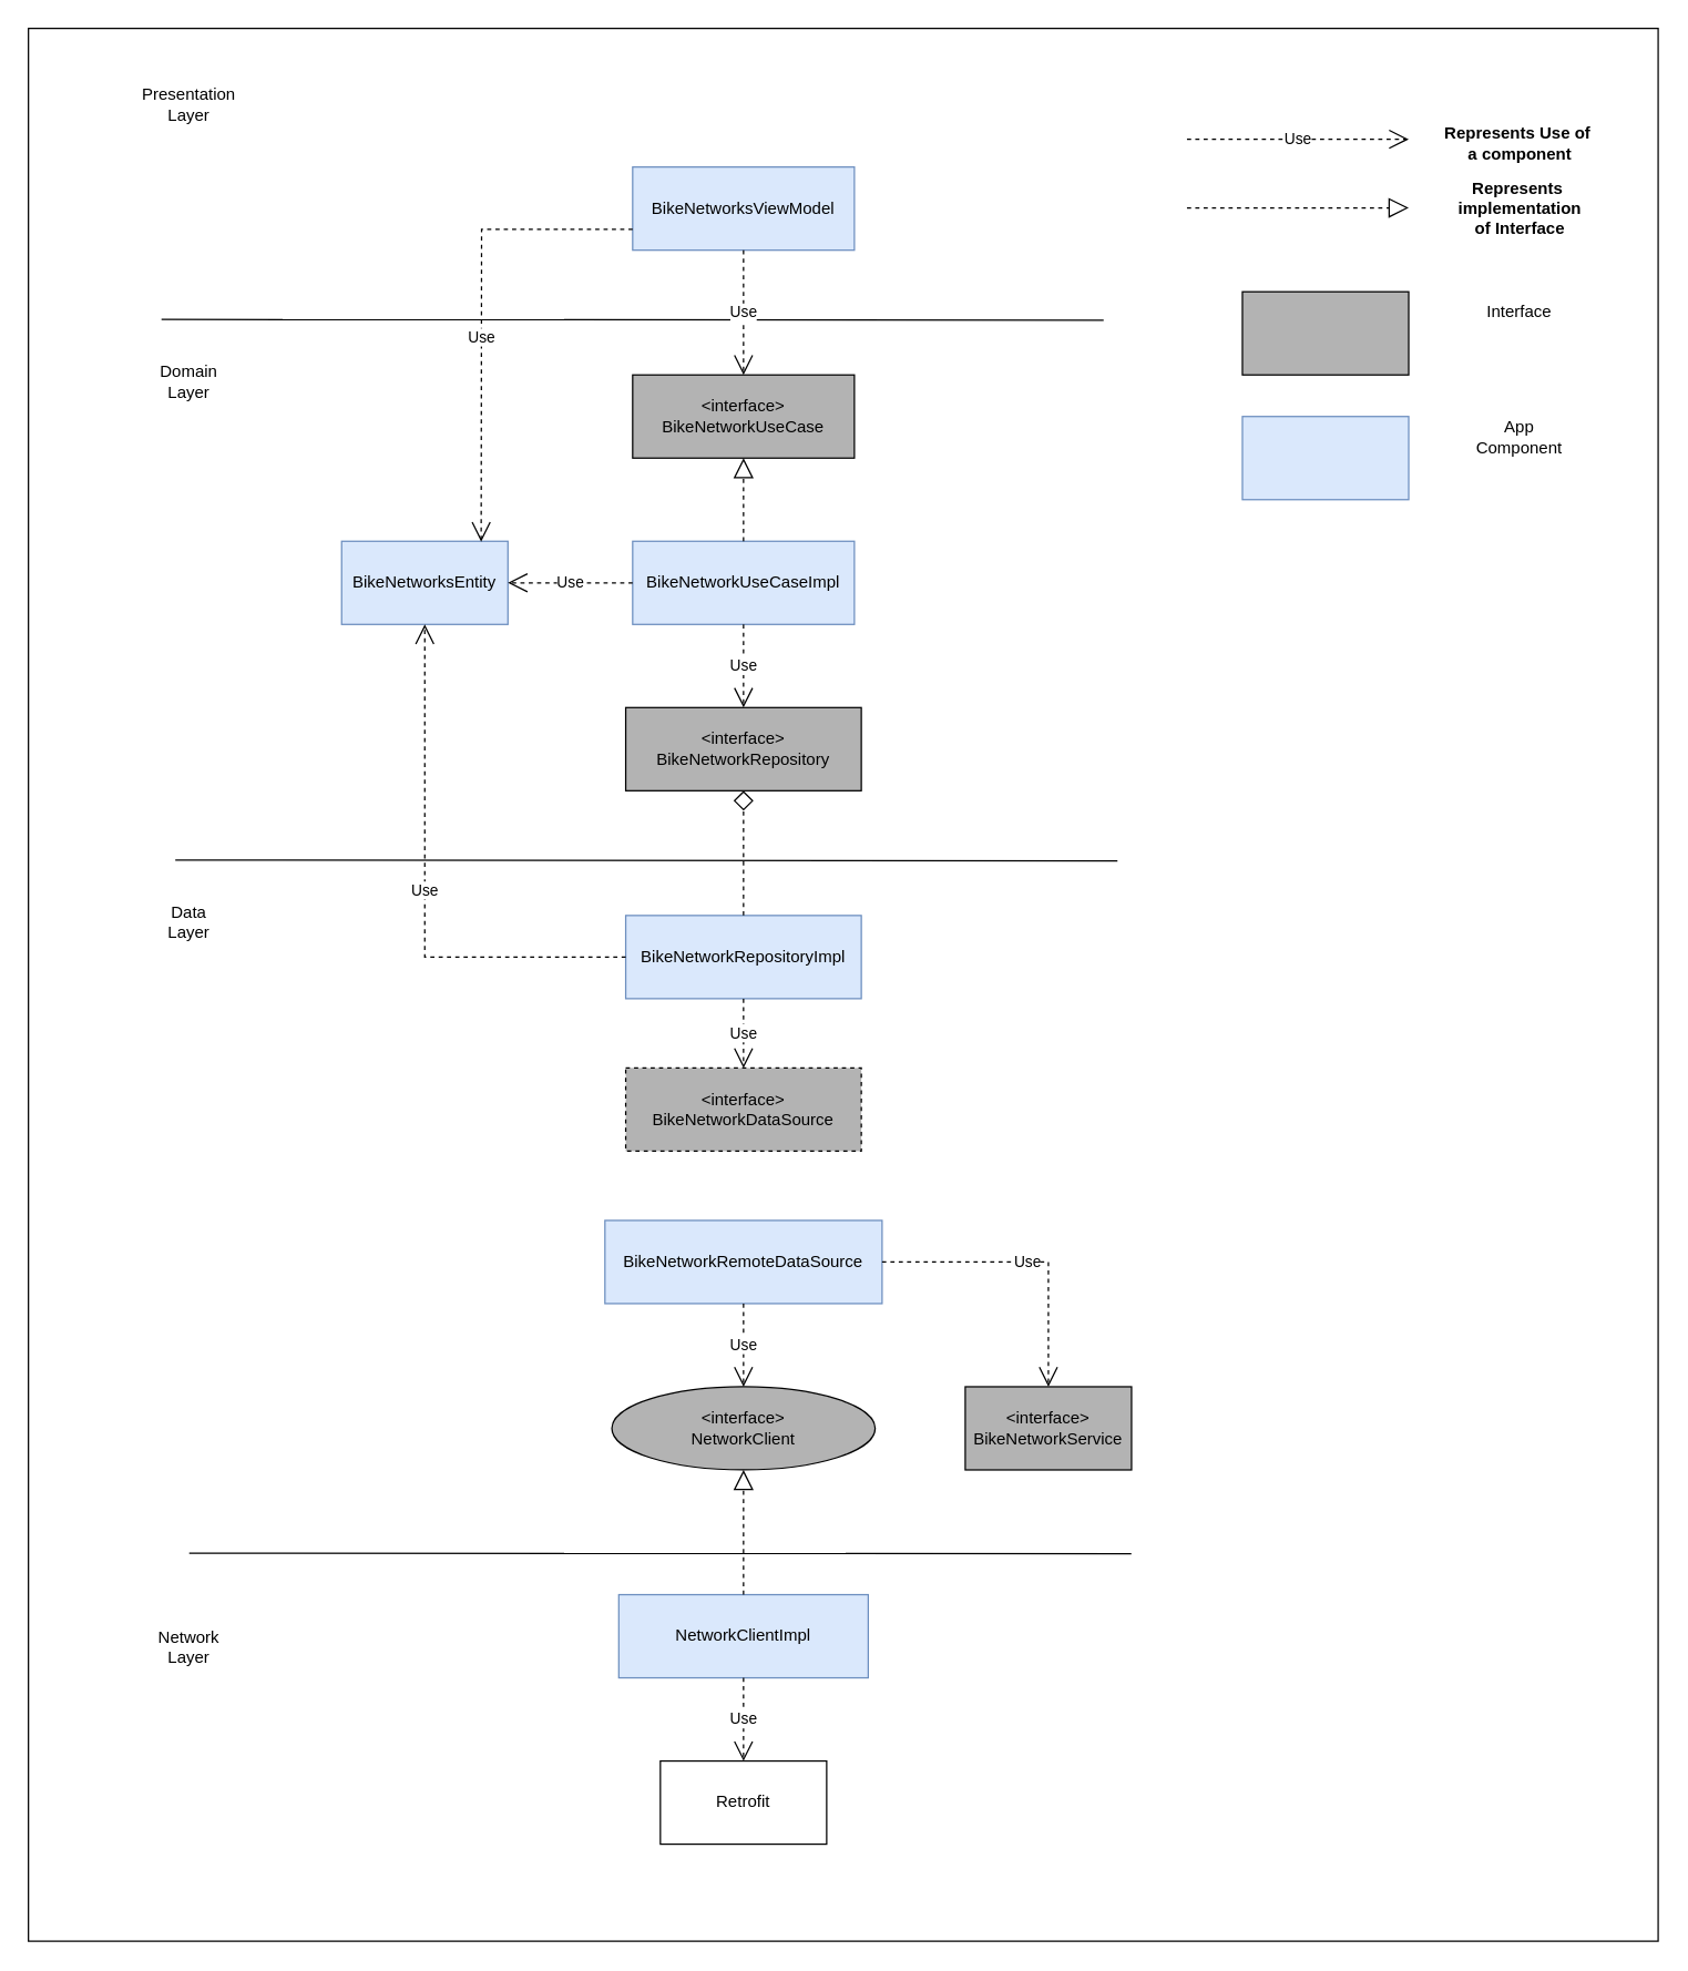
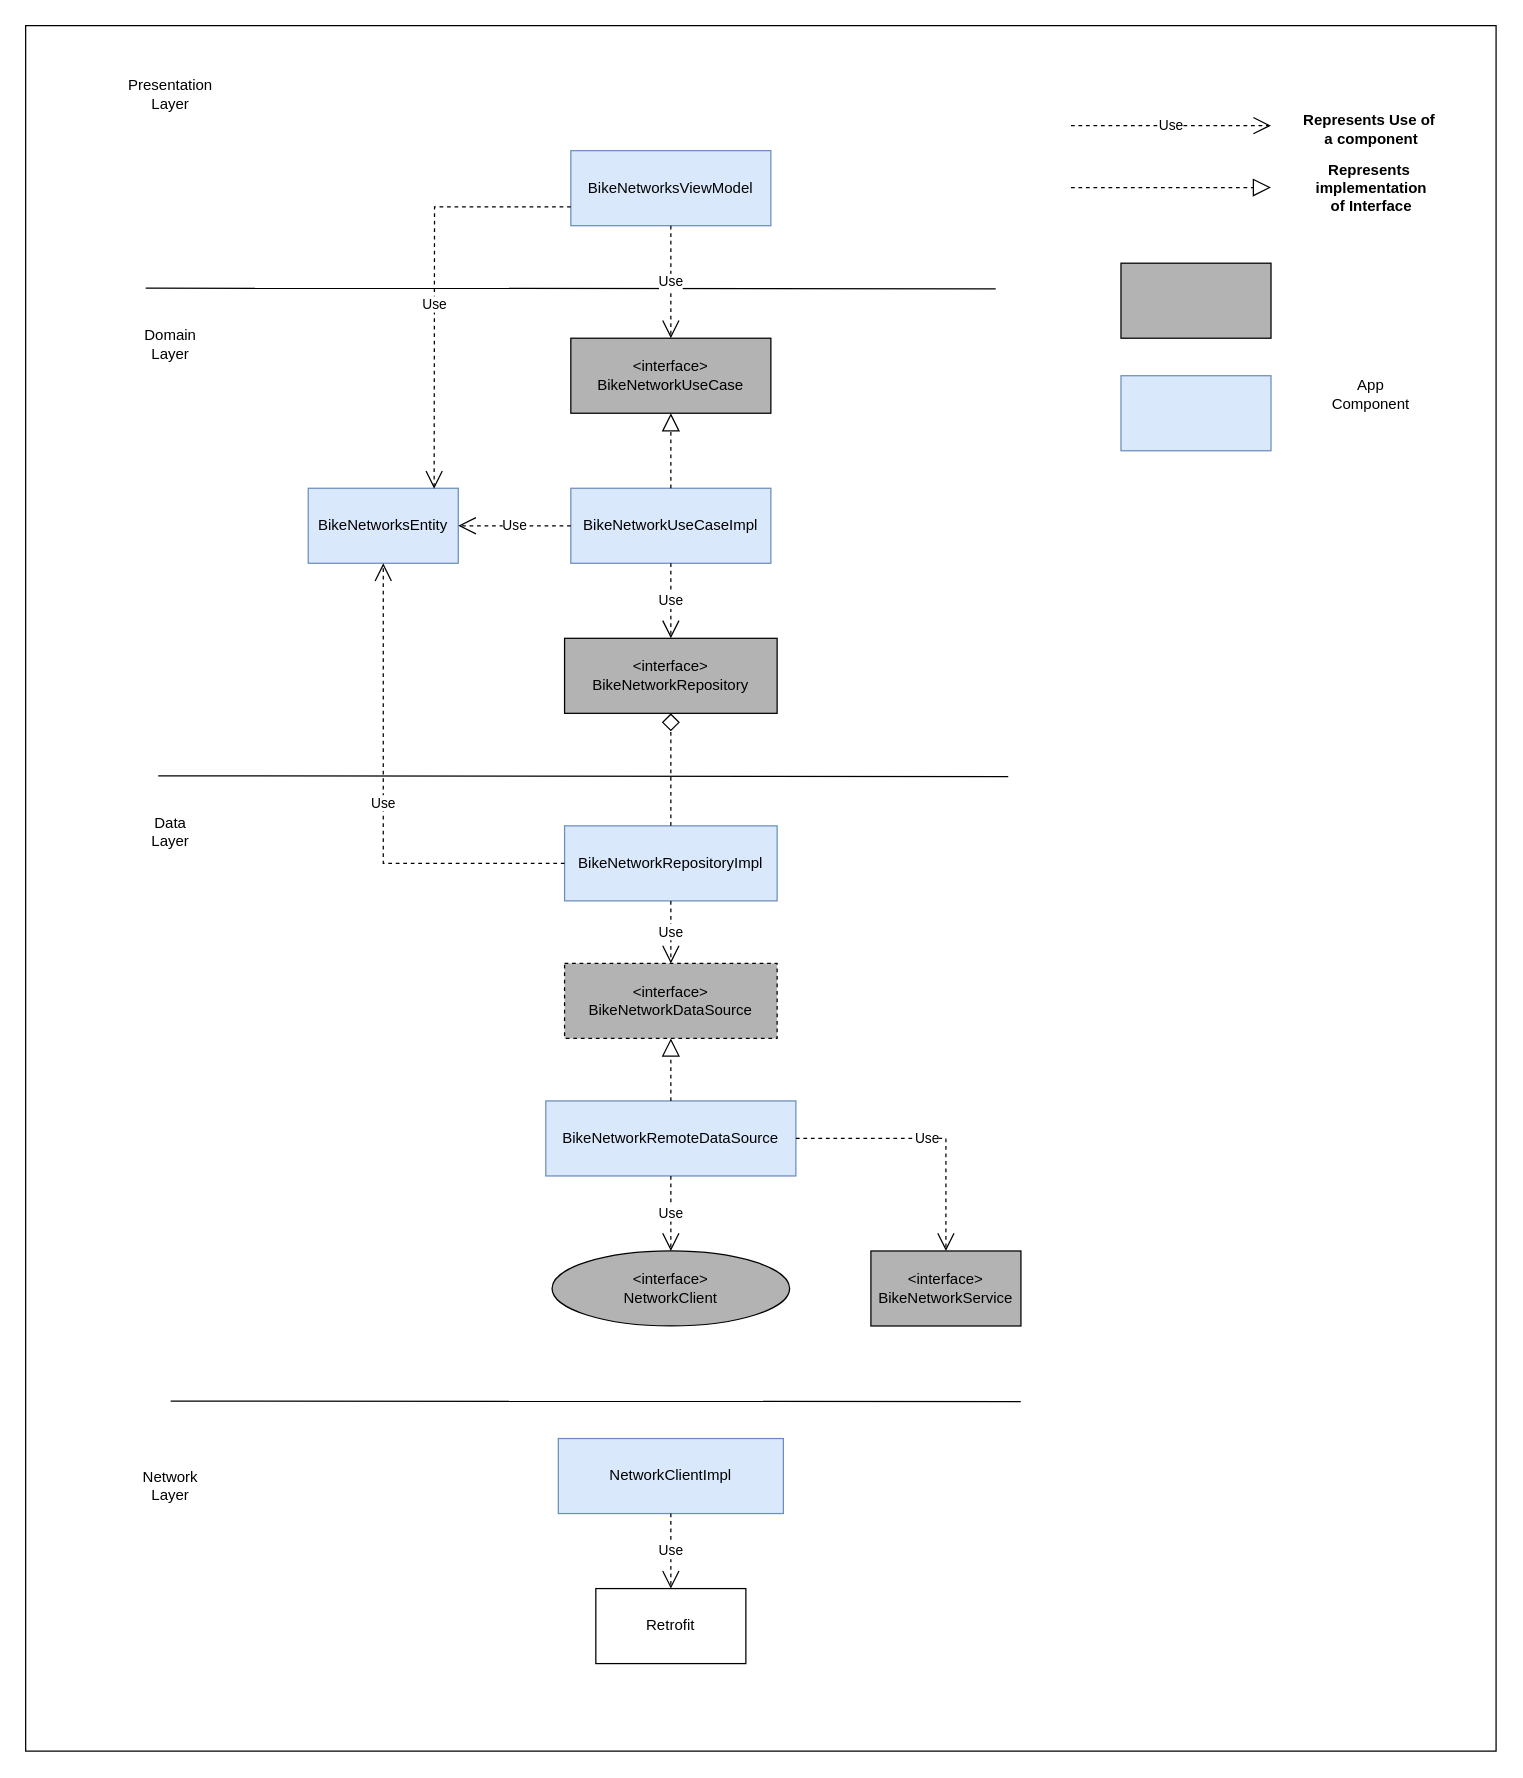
- <mxCell id="34" value="Interface" style="text;html=1;align=center;verticalAlign=middle;whiteSpace=wrap;rounded=0;" parent="1" vertex="1"><mxGeometry x="1066" y="210" width="60" height="30" as="geometry" /></mxCell>
+ <mxCell id="15" value="" style="endArrow=block;dashed=1;endFill=0;endSize=12;html=1;rounded=0;exitX=0.5;exitY=0;exitDx=0;exitDy=0;entryX=0.5;entryY=1;entryDx=0;entryDy=0;" parent="1" source="9" target="8" edge="1"><mxGeometry width="160" relative="1" as="geometry"><mxPoint x="416" y="920" as="sourcePoint" /><mxPoint x="576" y="920" as="targetPoint" /></mxGeometry></mxCell>
- <mxCell id="40" value="" style="endArrow=block;dashed=1;endFill=0;endSize=12;html=1;rounded=0;exitX=0.5;exitY=0;exitDx=0;exitDy=0;" edge="1" parent="1" source="39" target="38"><mxGeometry width="160" relative="1" as="geometry"><mxPoint x="566" y="1050" as="sourcePoint" /><mxPoint x="726" y="1050" as="targetPoint" /></mxGeometry></mxCell>
